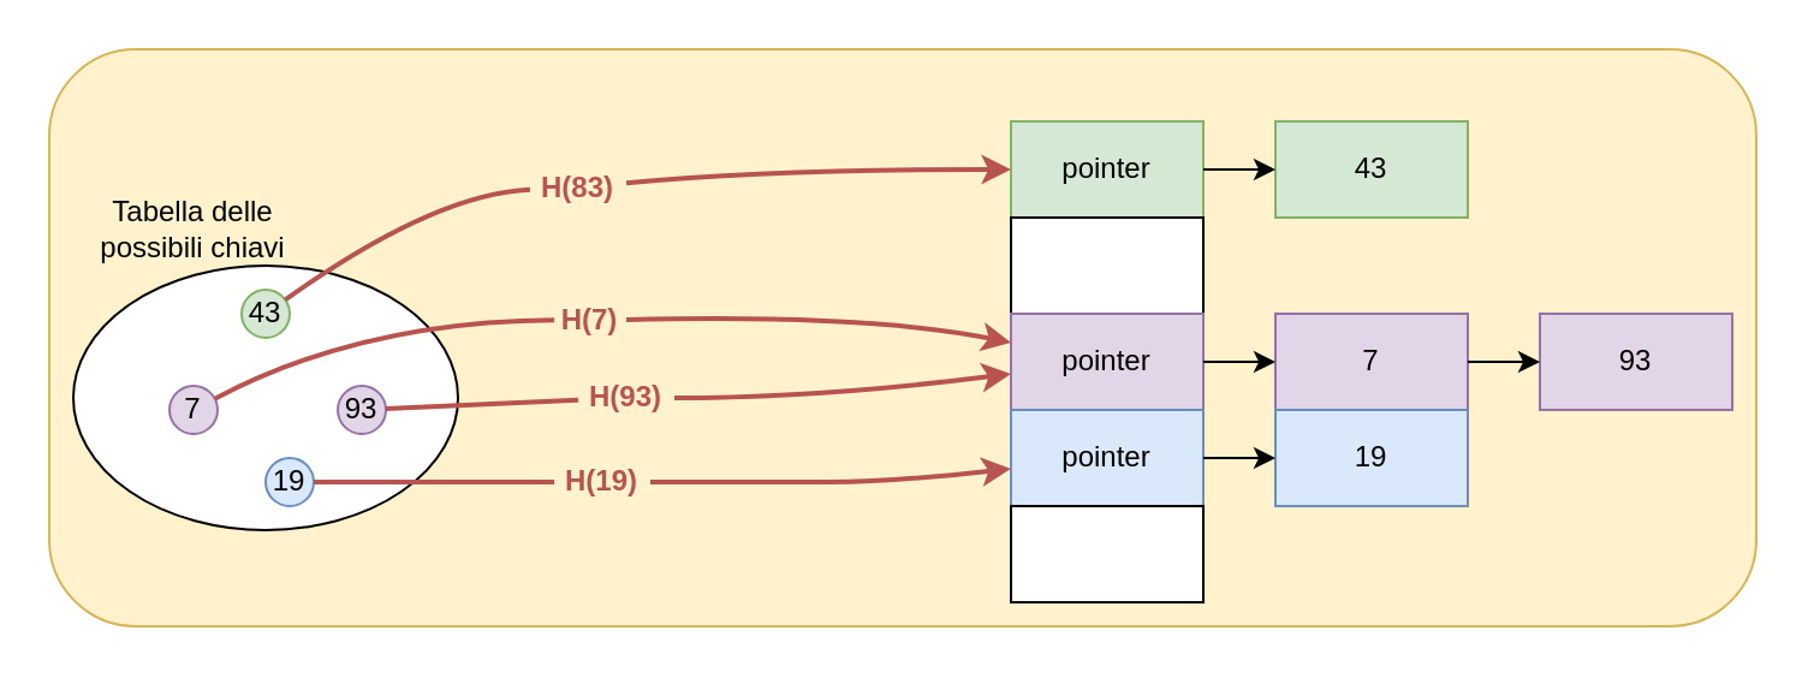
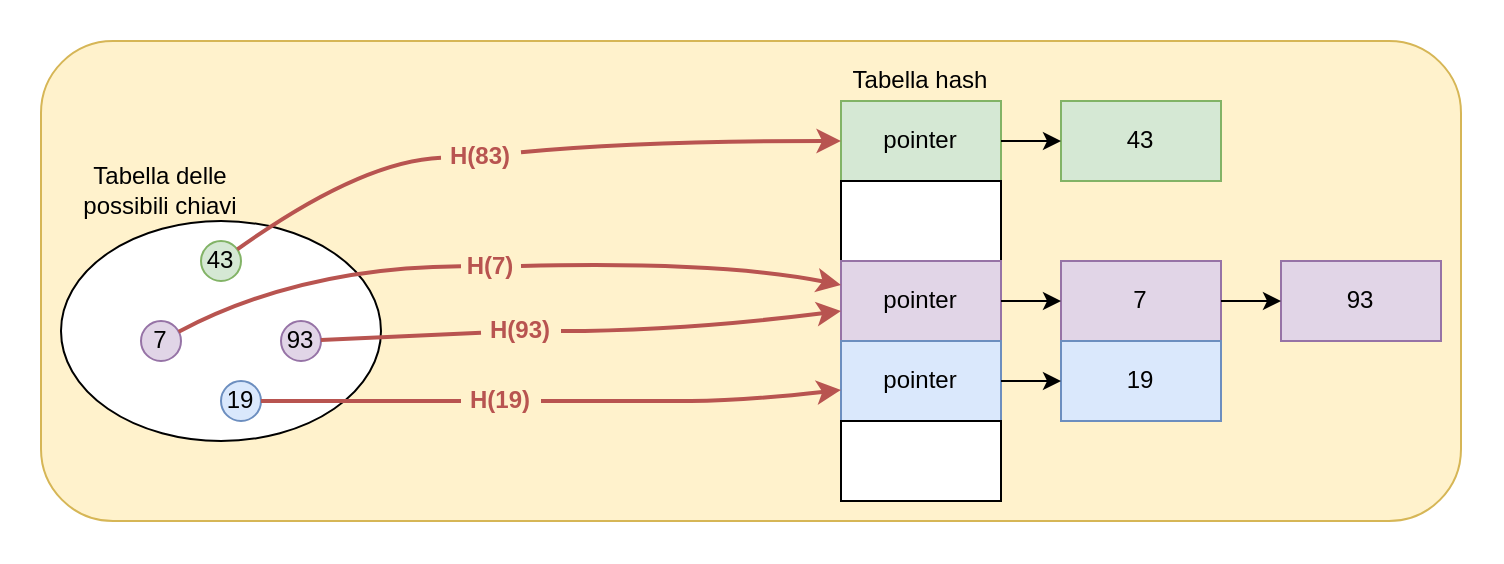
+ <mxCell id="22" value="Tabella hash" style="text;html=1;strokeColor=none;fillColor=none;align=center;verticalAlign=middle;whiteSpace=wrap;rounded=0;labelBackgroundColor=none;fontColor=#000000;" vertex="1" parent="1"><mxGeometry x="420" y="30" width="80" height="20" as="geometry" /></mxCell>
